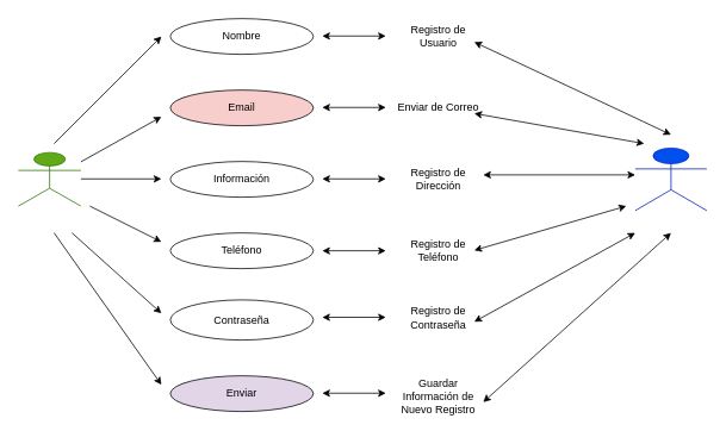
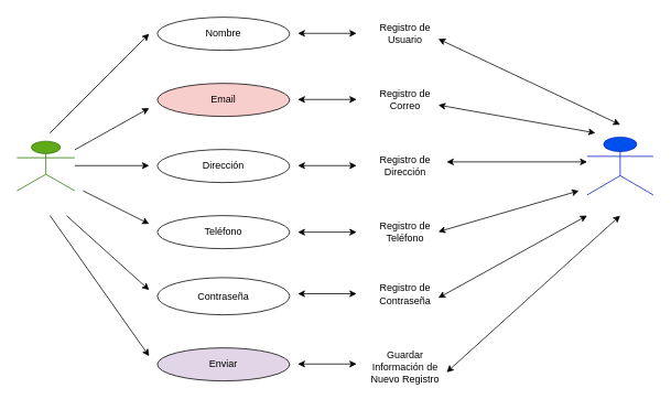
- <mxCell id="20" value="Enviar de Correo" style="text;html=1;strokeColor=none;fillColor=none;align=center;verticalAlign=middle;whiteSpace=wrap;rounded=0;" vertex="1" parent="1"><mxGeometry x="440" y="105" width="100" height="30" as="geometry" /></mxCell>
+ <mxCell id="20" value="Registro de Correo" style="text;html=1;strokeColor=none;fillColor=none;align=center;verticalAlign=middle;whiteSpace=wrap;rounded=0;" vertex="1" parent="1"><mxGeometry x="440" y="105" width="100" height="30" as="geometry" /></mxCell>
- <mxCell id="6" value="Información" style="ellipse;whiteSpace=wrap;html=1;" vertex="1" parent="1"><mxGeometry x="190" y="180" width="160" height="40" as="geometry" /></mxCell>
+ <mxCell id="6" value="Dirección" style="ellipse;whiteSpace=wrap;html=1;" vertex="1" parent="1"><mxGeometry x="190" y="180" width="160" height="40" as="geometry" /></mxCell>
